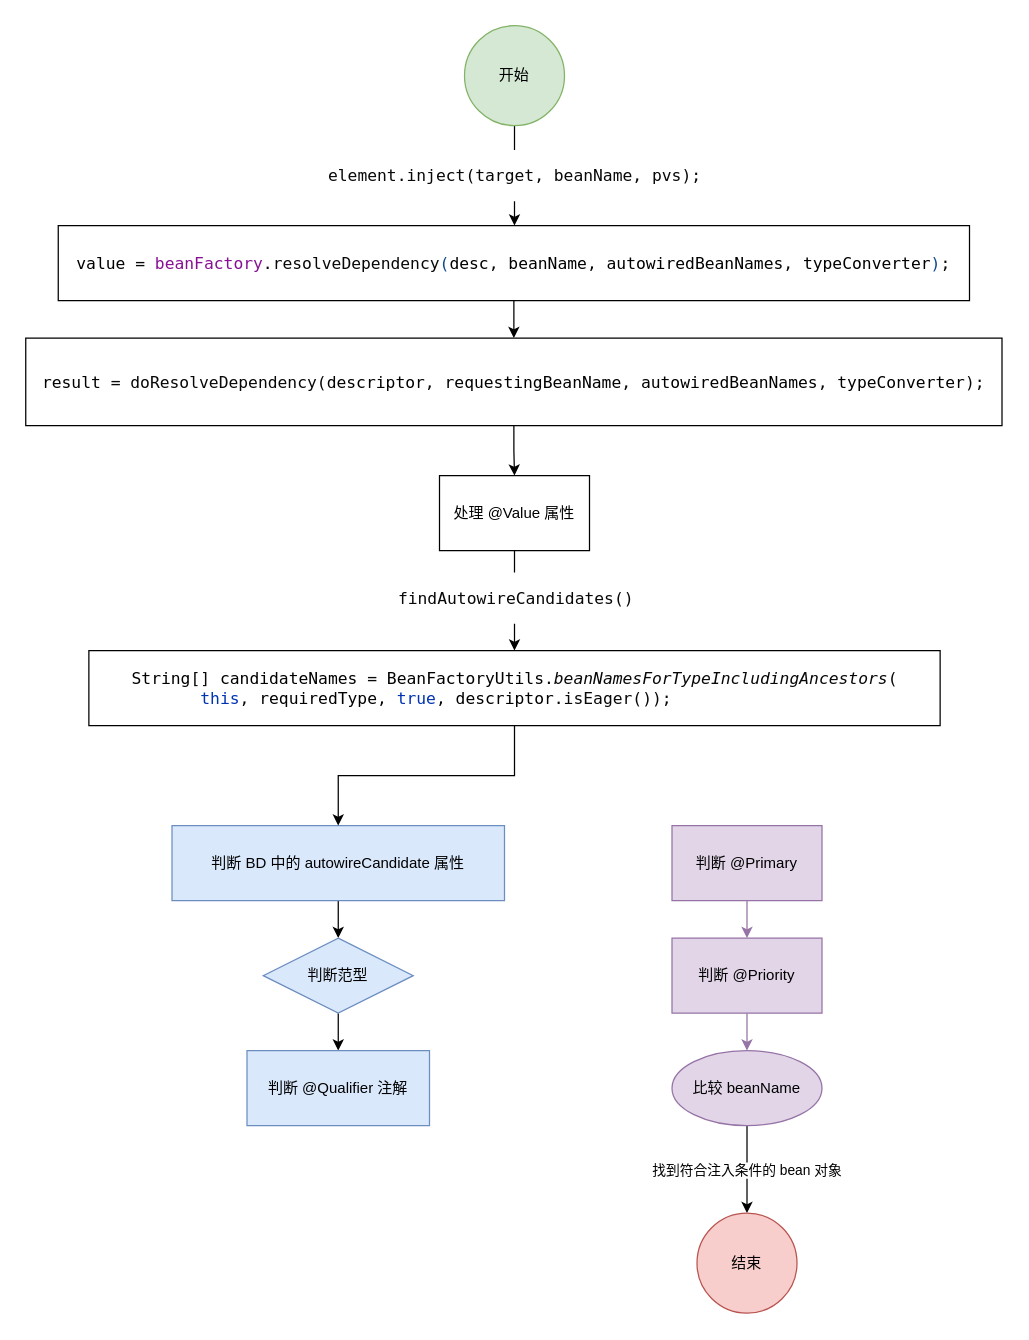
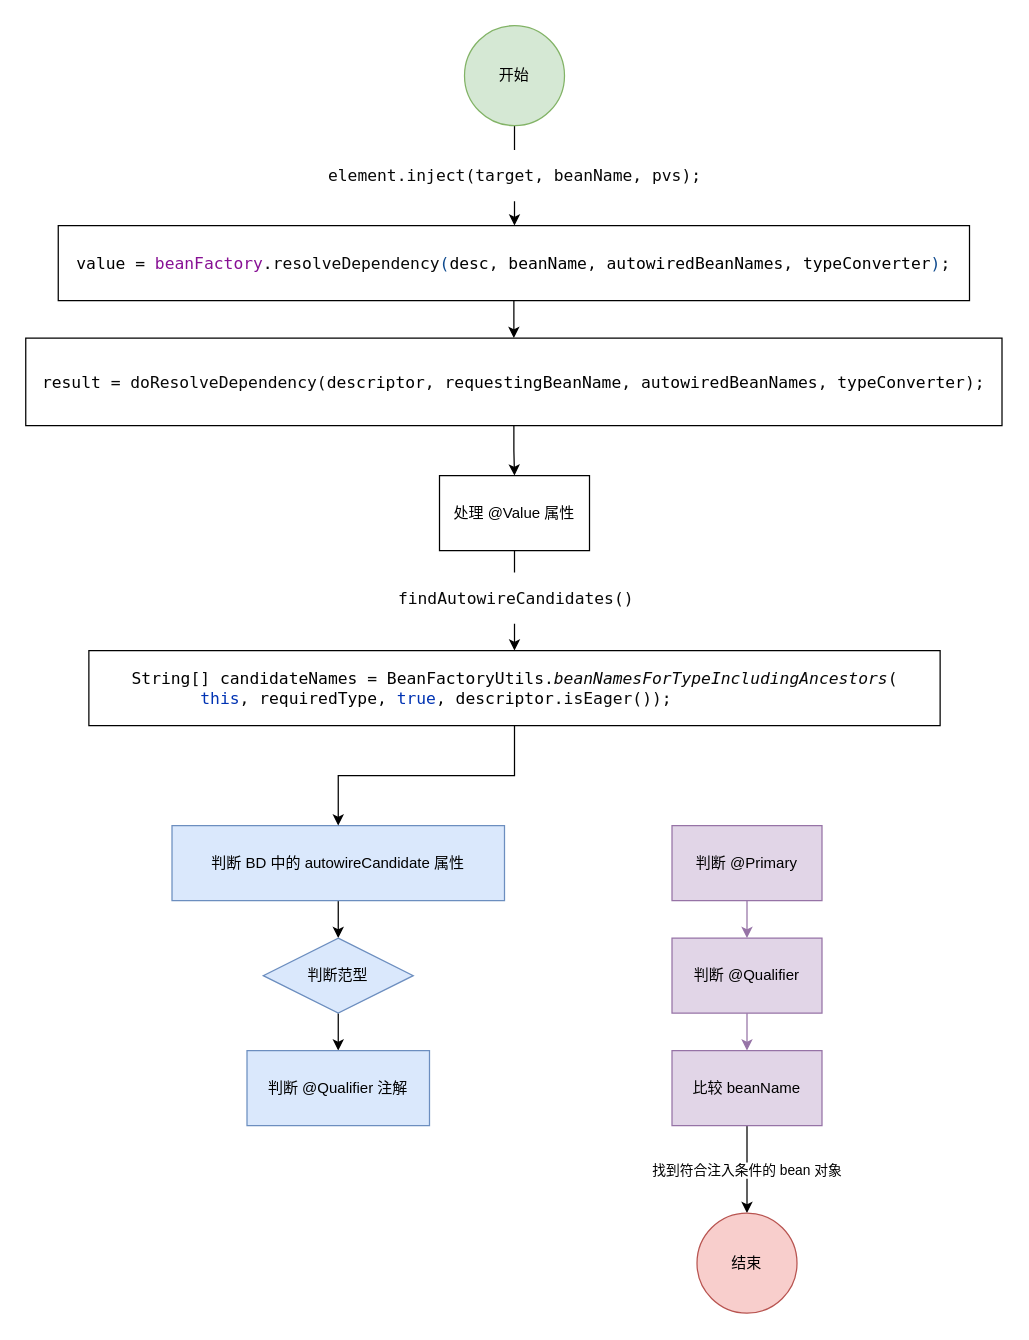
- <mxCell id="17" value="判断 @Priority" style="whiteSpace=wrap;html=1;fillColor=#e1d5e7;strokeColor=#9673a6;" vertex="1" parent="1"><mxGeometry x="537" y="750" width="120" height="60" as="geometry" /></mxCell>
+ <mxCell id="17" value="判断 @Qualifier" style="whiteSpace=wrap;html=1;fillColor=#e1d5e7;strokeColor=#9673a6;" vertex="1" parent="1"><mxGeometry x="537" y="750" width="120" height="60" as="geometry" /></mxCell>
- <mxCell id="20" value="比较 beanName" style="ellipse;whiteSpace=wrap;html=1;fillColor=#e1d5e7;strokeColor=#9673a6;" vertex="1" parent="1"><mxGeometry x="537" y="840" width="120" height="60" as="geometry" /></mxCell>
+ <mxCell id="20" value="比较 beanName" style="whiteSpace=wrap;html=1;fillColor=#e1d5e7;strokeColor=#9673a6;" vertex="1" parent="1"><mxGeometry x="537" y="840" width="120" height="60" as="geometry" /></mxCell>
